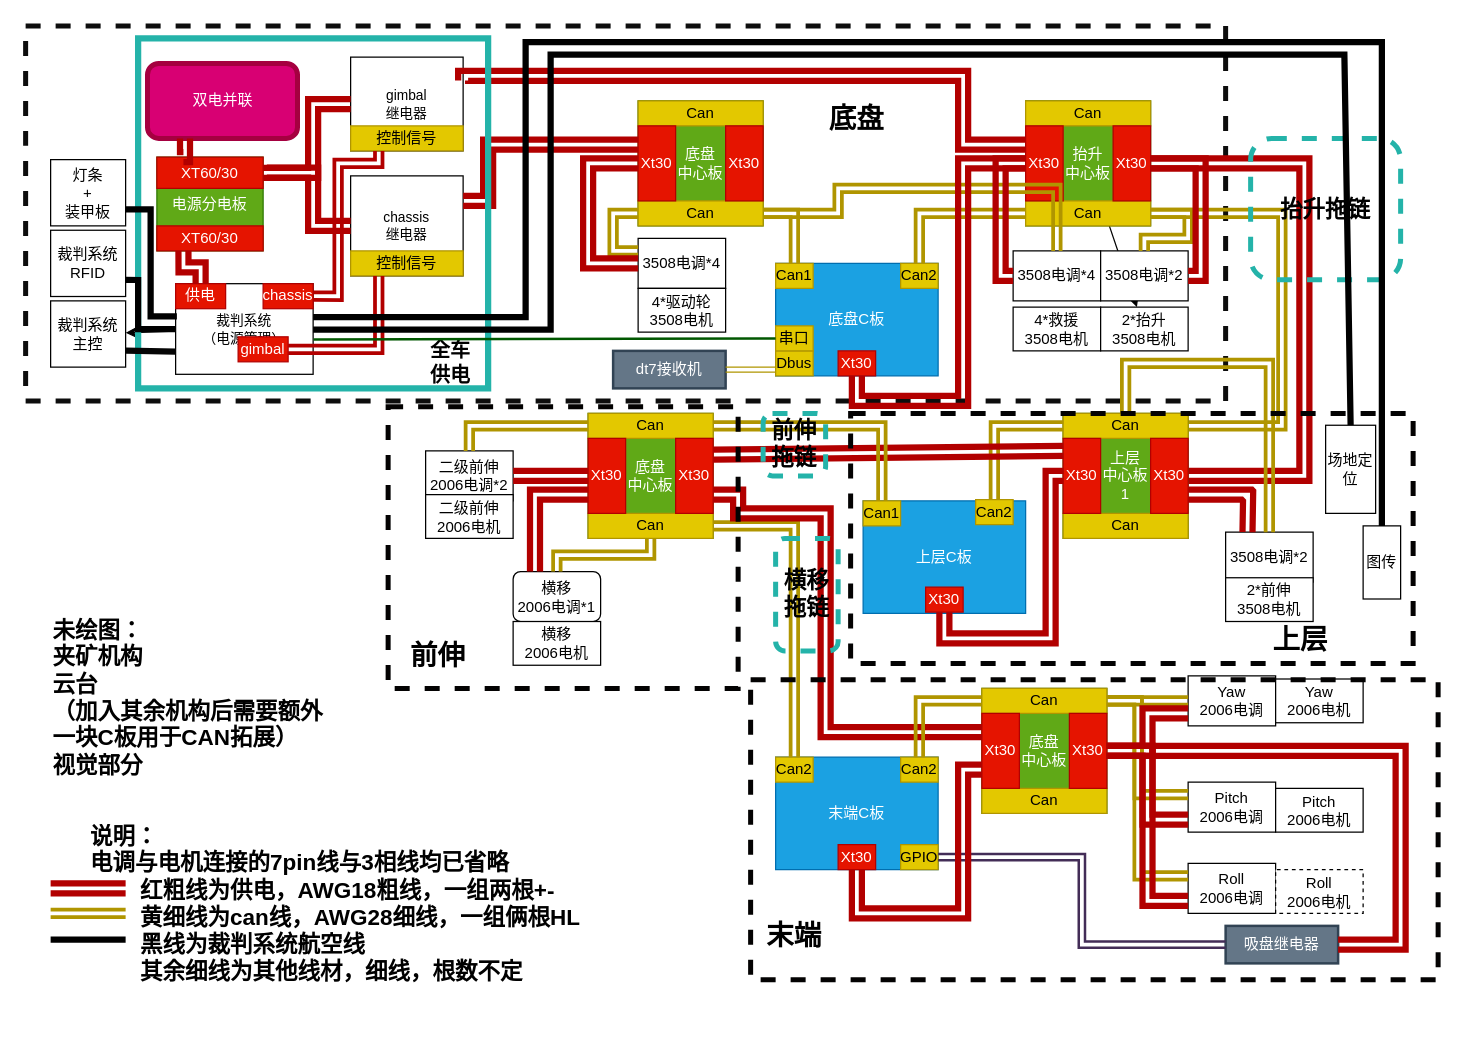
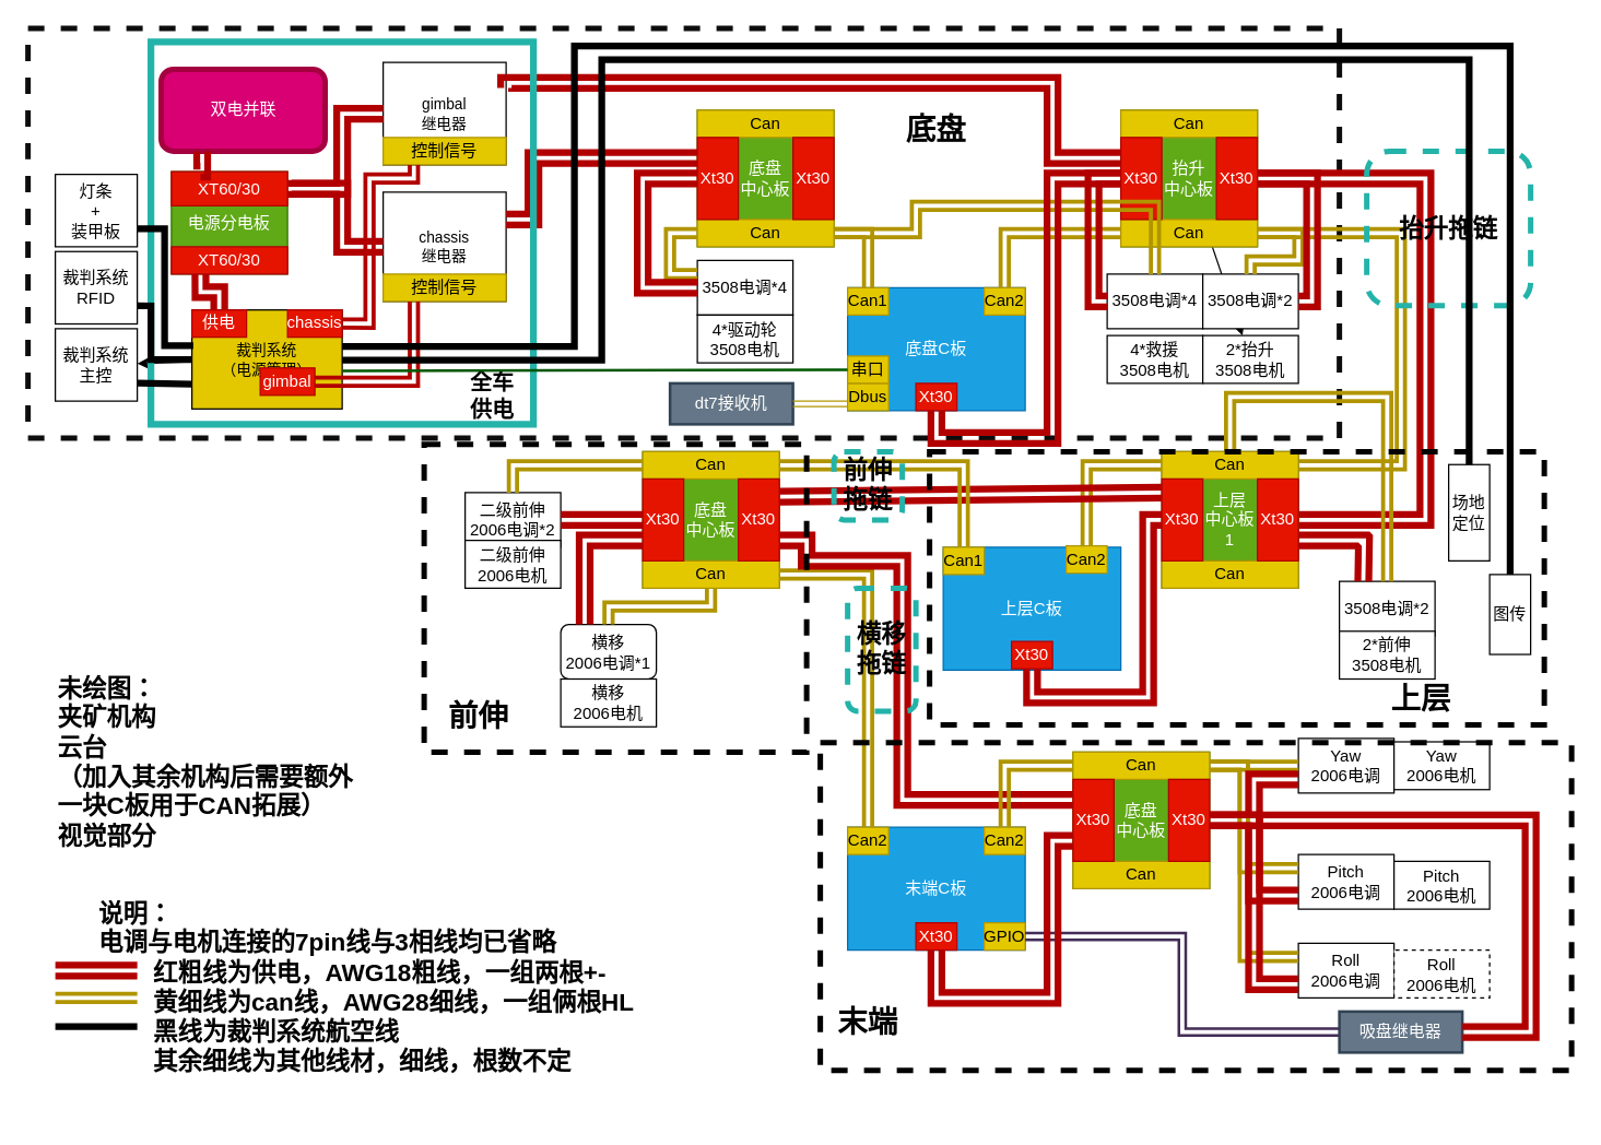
- <mxCell id="108" value="裁判系统&lt;br style=&quot;font-size: 11px;&quot;&gt;（电源管理）" style="rounded=0;whiteSpace=wrap;html=1;strokeWidth=1;fontSize=11;" parent="1" vertex="1"><mxGeometry x="140" y="226.25" width="110" height="72.5" as="geometry" /></mxCell>
+ <mxCell id="108" value="裁判系统&lt;br style=&quot;font-size: 11px;&quot;&gt;（电源管理）" style="rounded=0;whiteSpace=wrap;html=1;strokeWidth=1;fontSize=11;fillColor=#e3c800;" parent="1" vertex="1"><mxGeometry x="140" y="226.25" width="110" height="72.5" as="geometry" /></mxCell>
- <mxCell id="139" value="场地定位" style="rounded=0;whiteSpace=wrap;html=1;" parent="1" vertex="1"><mxGeometry x="1060" y="339.5" width="40" height="70.5" as="geometry" /></mxCell>
+ <mxCell id="139" value="场地定位" style="rounded=0;whiteSpace=wrap;html=1;" parent="1" vertex="1"><mxGeometry x="1060" y="339.5" width="30" height="70.5" as="geometry" /></mxCell>
